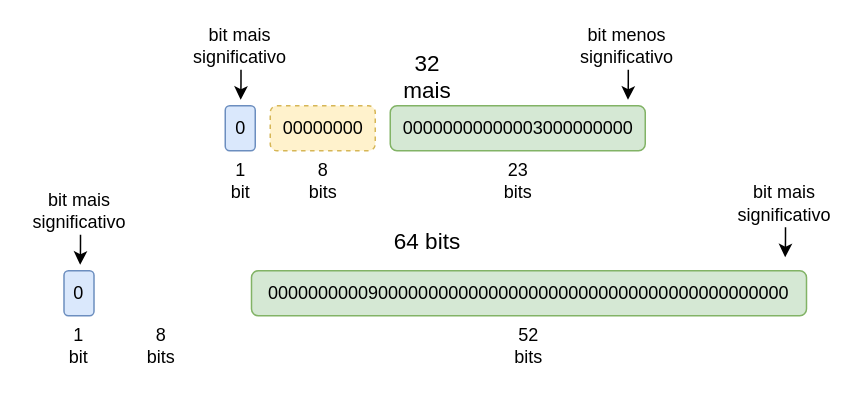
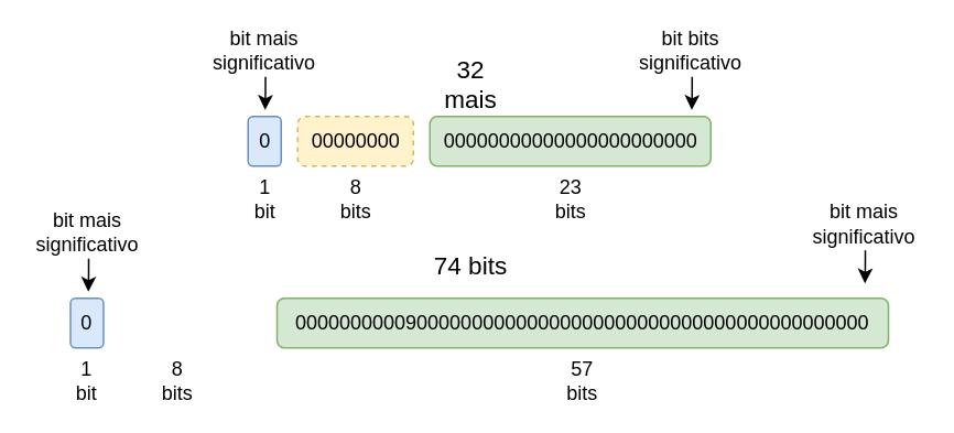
- <mxCell id="24" value="bit menos significativo" style="text;html=1;strokeColor=none;fillColor=none;align=center;verticalAlign=middle;whiteSpace=wrap;rounded=0;" vertex="1" parent="1"><mxGeometry x="385" y="20" width="65" height="20" as="geometry" /></mxCell>
+ <mxCell id="24" value="bit bits significativo" style="text;html=1;strokeColor=none;fillColor=none;align=center;verticalAlign=middle;whiteSpace=wrap;rounded=0;" vertex="1" parent="1"><mxGeometry x="385" y="20" width="65" height="20" as="geometry" /></mxCell>
- <mxCell id="18" value="00000000000003000000000" style="rounded=1;whiteSpace=wrap;html=1;fillColor=#d5e8d4;strokeColor=#82b366;" vertex="1" parent="15"><mxGeometry x="120" width="170" height="30" as="geometry" /></mxCell>
+ <mxCell id="18" value="00000000000000000000000" style="rounded=1;whiteSpace=wrap;html=1;fillColor=#d5e8d4;strokeColor=#82b366;" vertex="1" parent="15"><mxGeometry x="120" width="170" height="30" as="geometry" /></mxCell>
- <mxCell id="3" value="64 bits" style="text;html=1;strokeColor=none;fillColor=none;align=center;verticalAlign=middle;whiteSpace=wrap;rounded=0;fontSize=15;" vertex="1" parent="2"><mxGeometry x="221.25" width="62.5" height="20" as="geometry" /></mxCell>
+ <mxCell id="3" value="74 bits" style="text;html=1;strokeColor=none;fillColor=none;align=center;verticalAlign=middle;whiteSpace=wrap;rounded=0;fontSize=15;" vertex="1" parent="2"><mxGeometry x="221.25" width="62.5" height="20" as="geometry" /></mxCell>
- <mxCell id="9" value="52&lt;br&gt;bits" style="text;html=1;strokeColor=none;fillColor=none;align=center;verticalAlign=middle;whiteSpace=wrap;rounded=0;" vertex="1" parent="4"><mxGeometry x="300" y="40" width="40" height="20" as="geometry" /></mxCell>
+ <mxCell id="9" value="57&lt;br&gt;bits" style="text;html=1;strokeColor=none;fillColor=none;align=center;verticalAlign=middle;whiteSpace=wrap;rounded=0;" vertex="1" parent="4"><mxGeometry x="300" y="40" width="40" height="20" as="geometry" /></mxCell>
